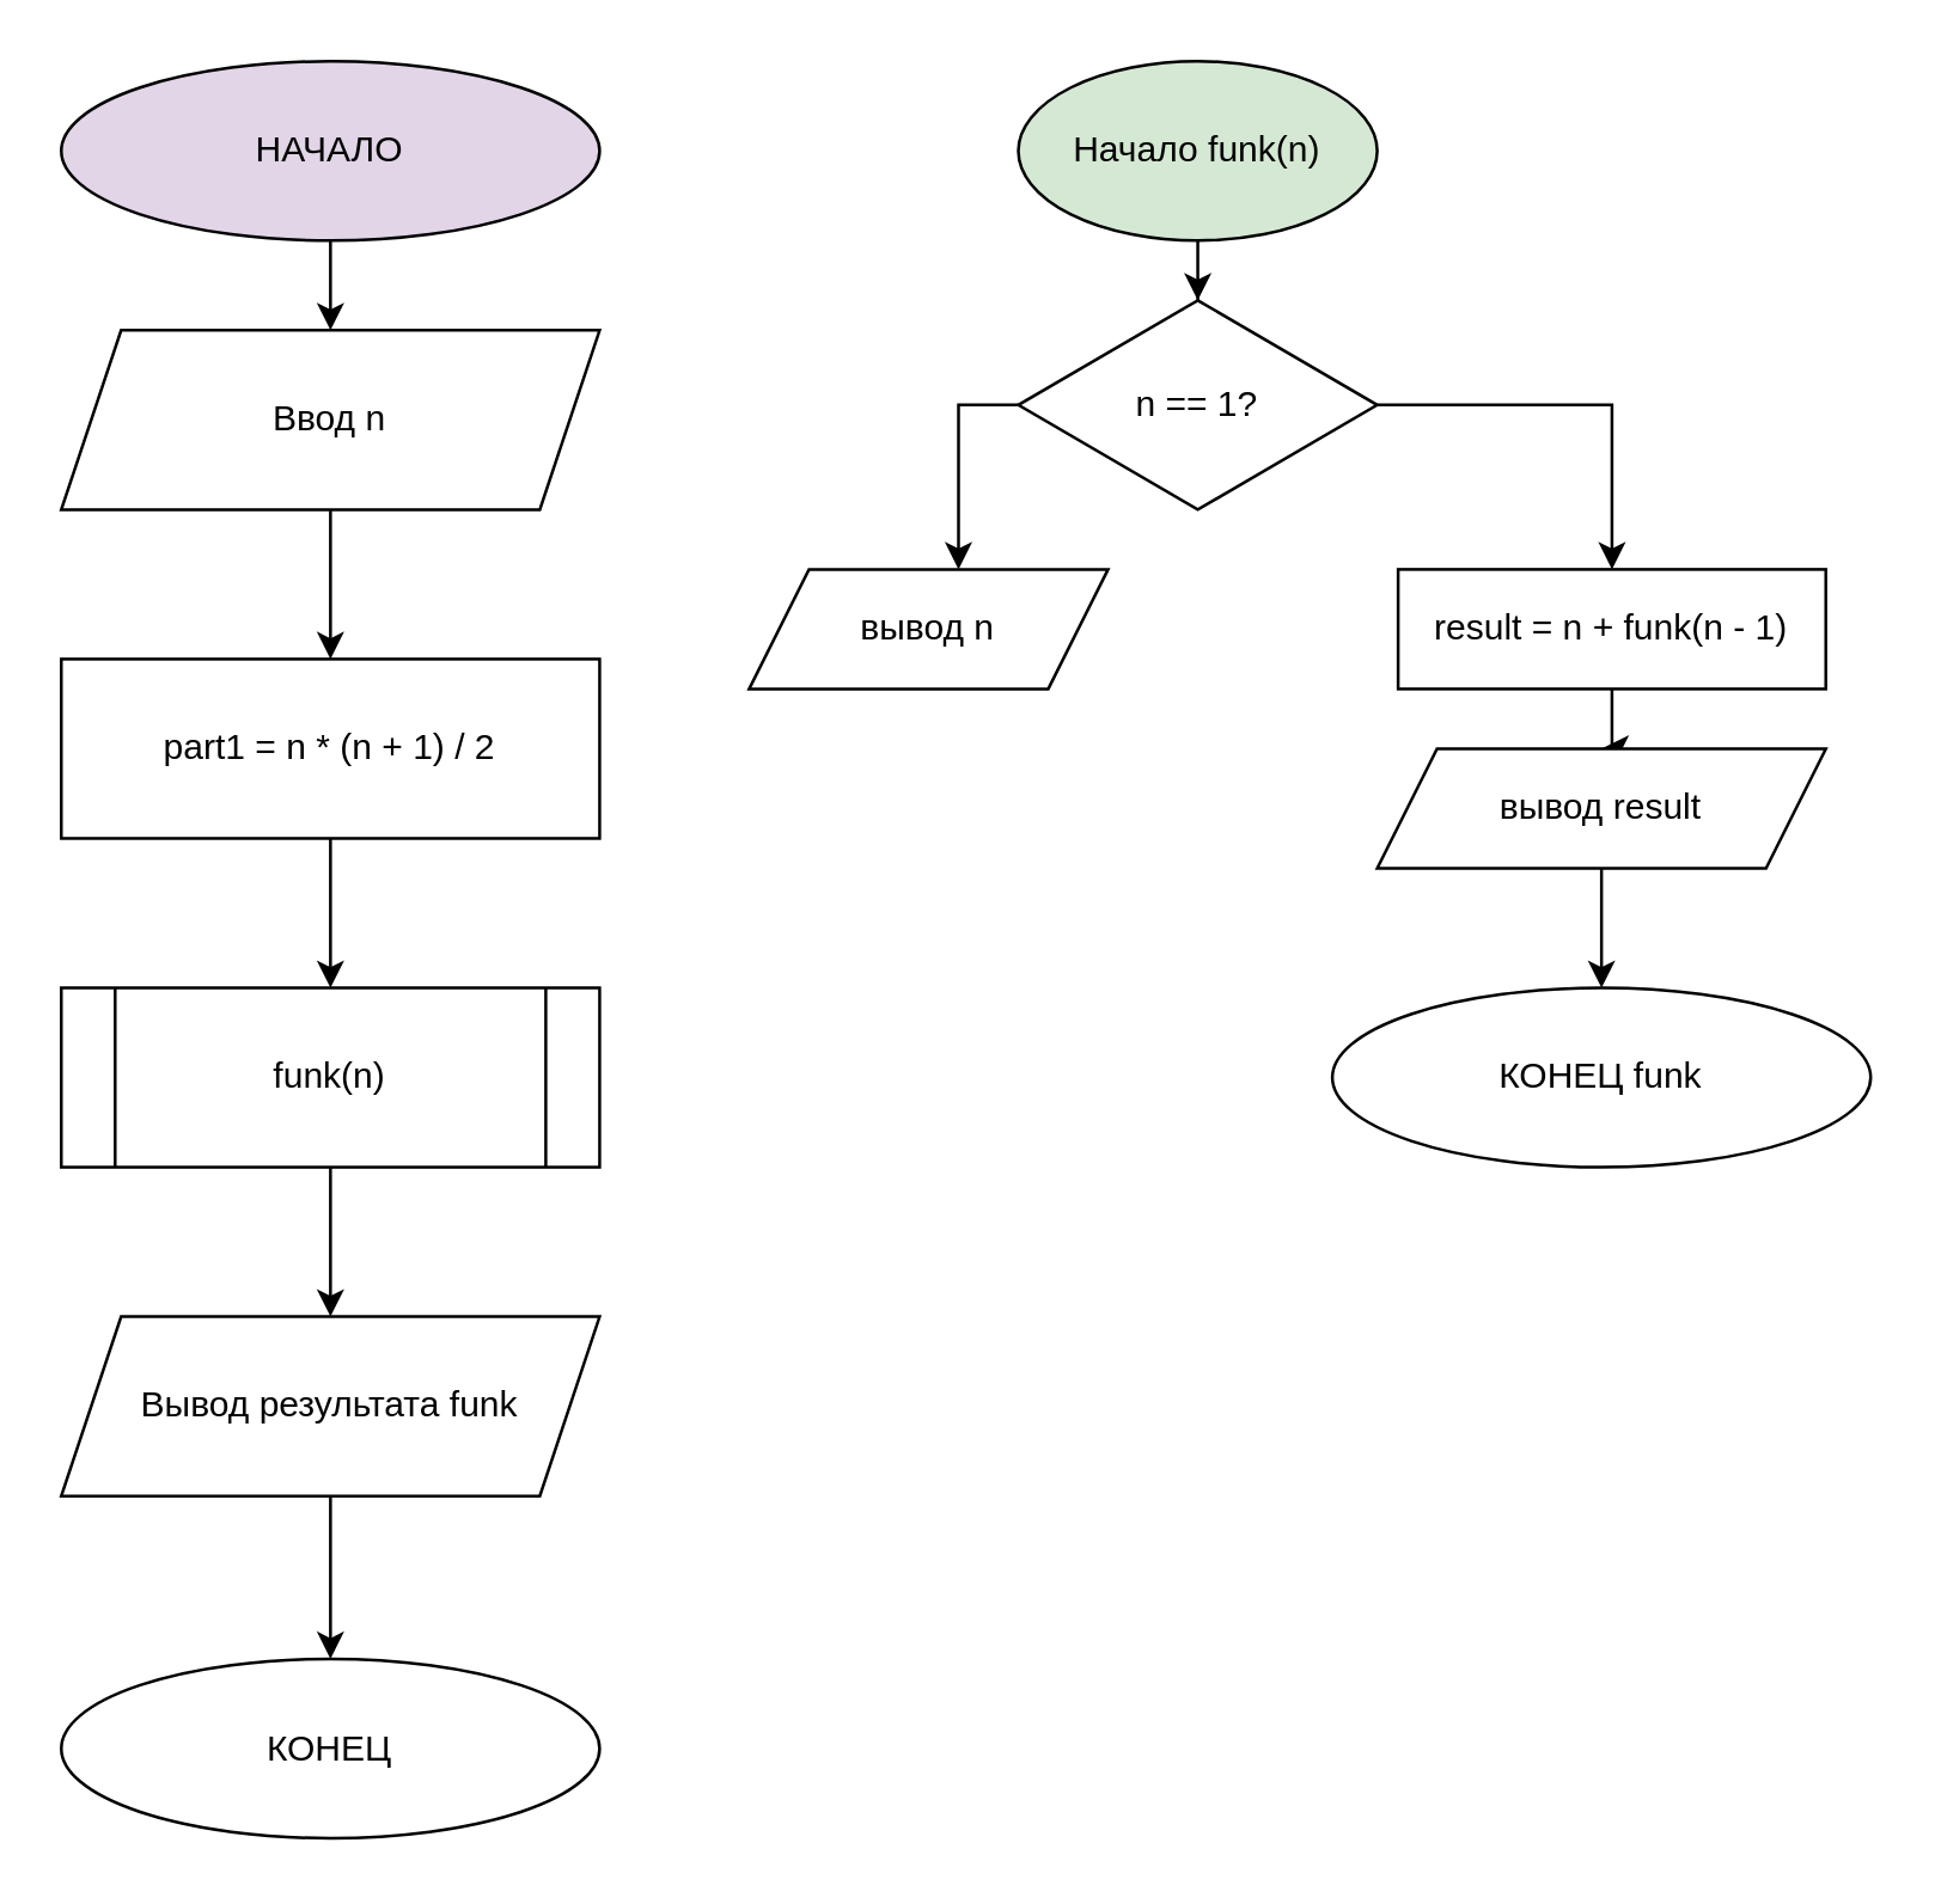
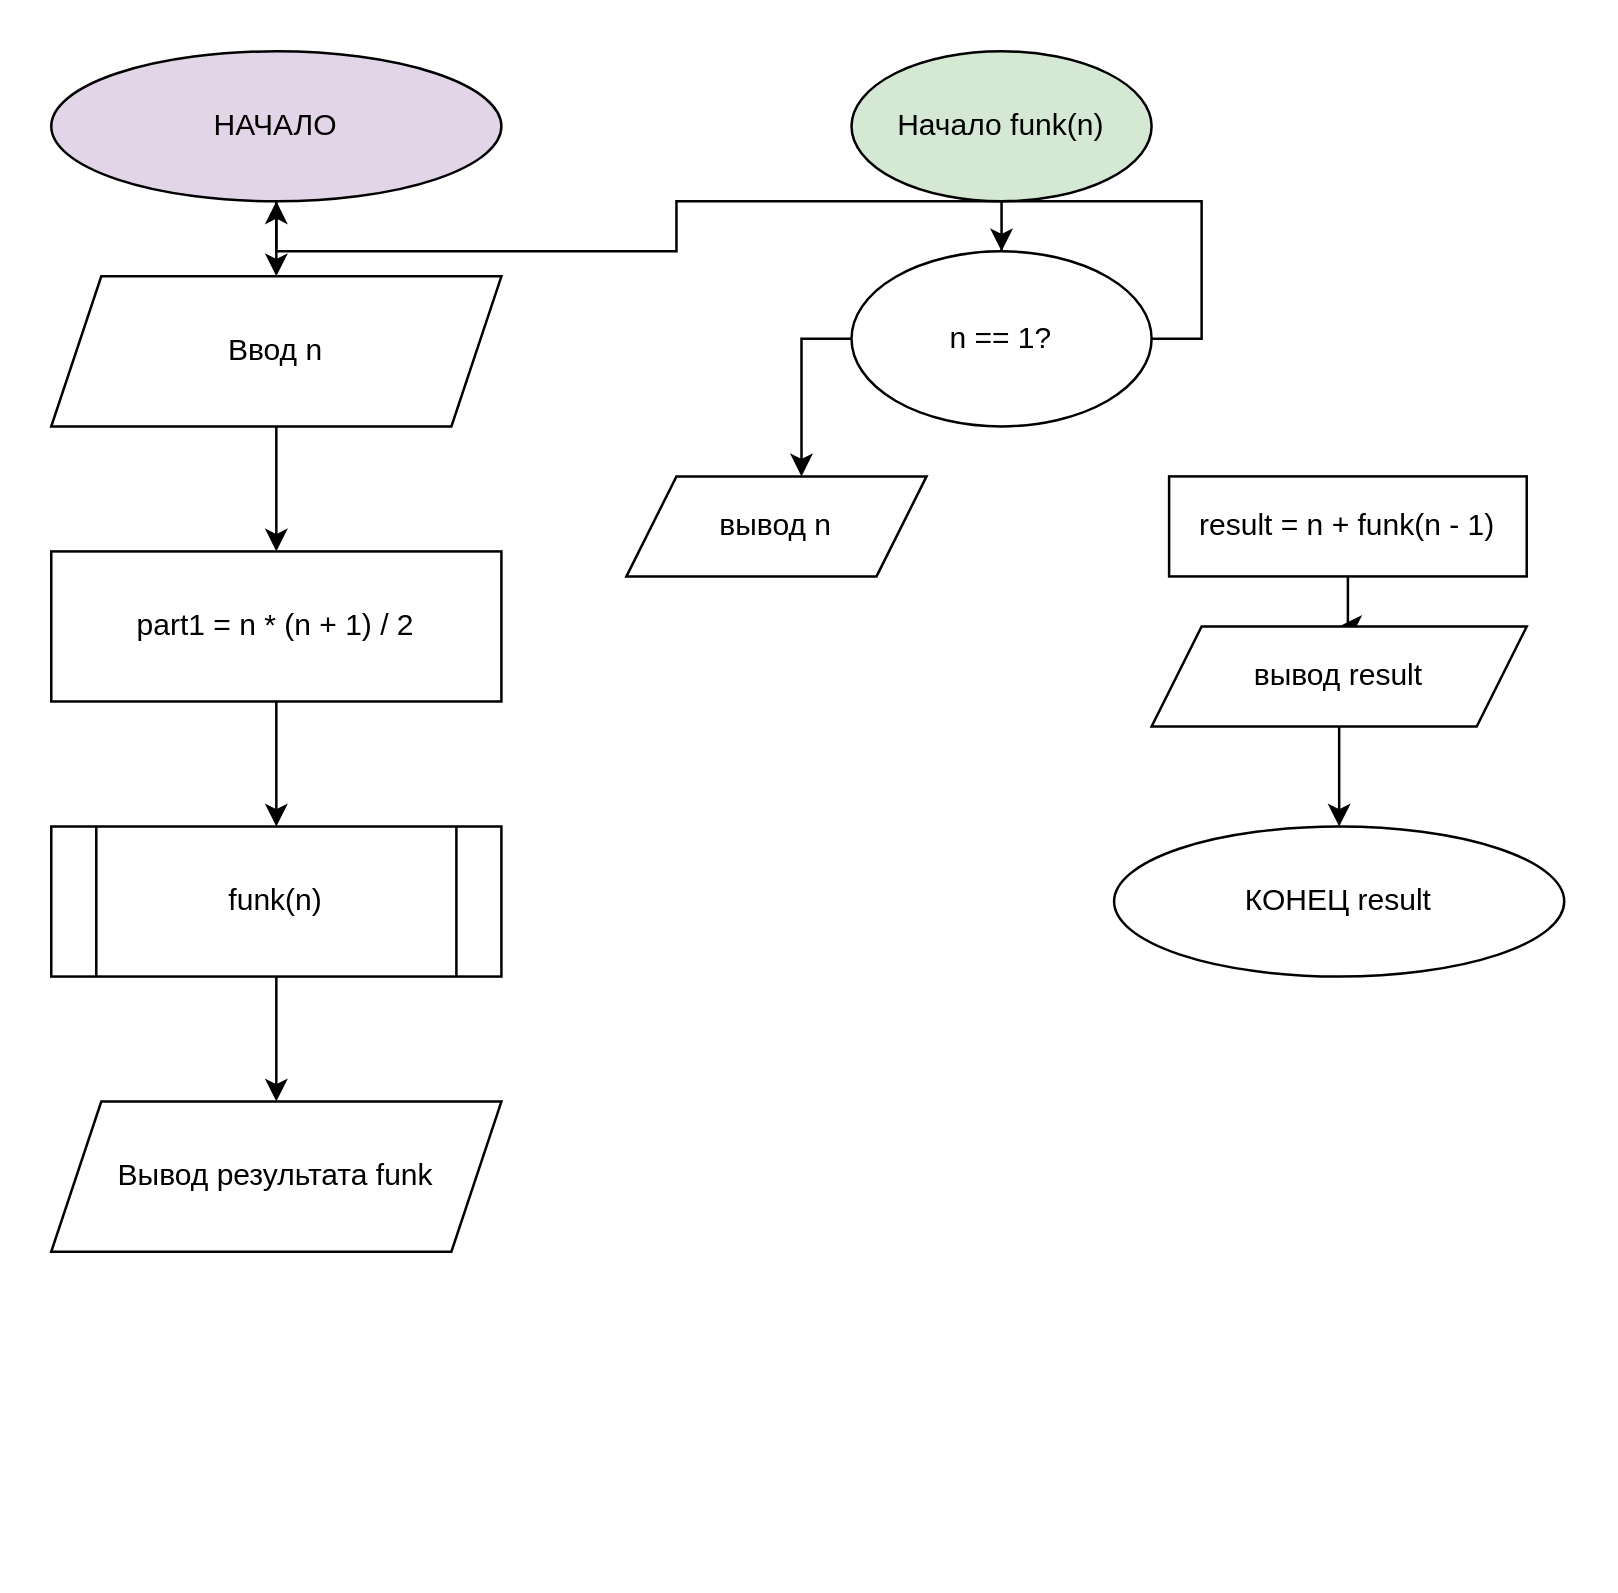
- <mxCell id="17" value="n == 1?" style="rhombus;whiteSpace=wrap;html=1;" vertex="1" parent="1"><mxGeometry x="340" y="100" width="120" height="70" as="geometry" /></mxCell>
+ <mxCell id="17" value="n == 1?" style="ellipse;whiteSpace=wrap;html=1;" vertex="1" parent="1"><mxGeometry x="340" y="100" width="120" height="70" as="geometry" /></mxCell>
- <mxCell id="16" style="edgeStyle=orthogonalEdgeStyle;rounded=0;orthogonalLoop=1;jettySize=auto;html=1;exitX=1;exitY=0.5;exitDx=0;exitDy=0;entryX=0.5;entryY=0;entryDx=0;entryDy=0;" edge="1" parent="1" source="17" target="20"><mxGeometry relative="1" as="geometry" /></mxCell>
+ <mxCell id="16" style="edgeStyle=orthogonalEdgeStyle;rounded=0;orthogonalLoop=1;jettySize=auto;html=1;exitX=1;exitY=0.5;exitDx=0;exitDy=0;" edge="1" parent="1" source="17" target="3"><mxGeometry relative="1" as="geometry" /></mxCell>
- <mxCell id="23" value="КОНЕЦ funk" style="ellipse;whiteSpace=wrap;html=1;" vertex="1" parent="1"><mxGeometry x="445" y="330" width="180" height="60" as="geometry" /></mxCell>
+ <mxCell id="23" value="КОНЕЦ result" style="ellipse;whiteSpace=wrap;html=1;" vertex="1" parent="1"><mxGeometry x="445" y="330" width="180" height="60" as="geometry" /></mxCell>
- <mxCell id="10" value="" style="edgeStyle=orthogonalEdgeStyle;rounded=0;orthogonalLoop=1;jettySize=auto;html=1;" edge="1" parent="1" source="11" target="12"><mxGeometry relative="1" as="geometry" /></mxCell>
- <mxCell id="12" value="КОНЕЦ" style="ellipse;whiteSpace=wrap;html=1;" vertex="1" parent="1"><mxGeometry x="20" y="554.5" width="180" height="60" as="geometry" /></mxCell>
